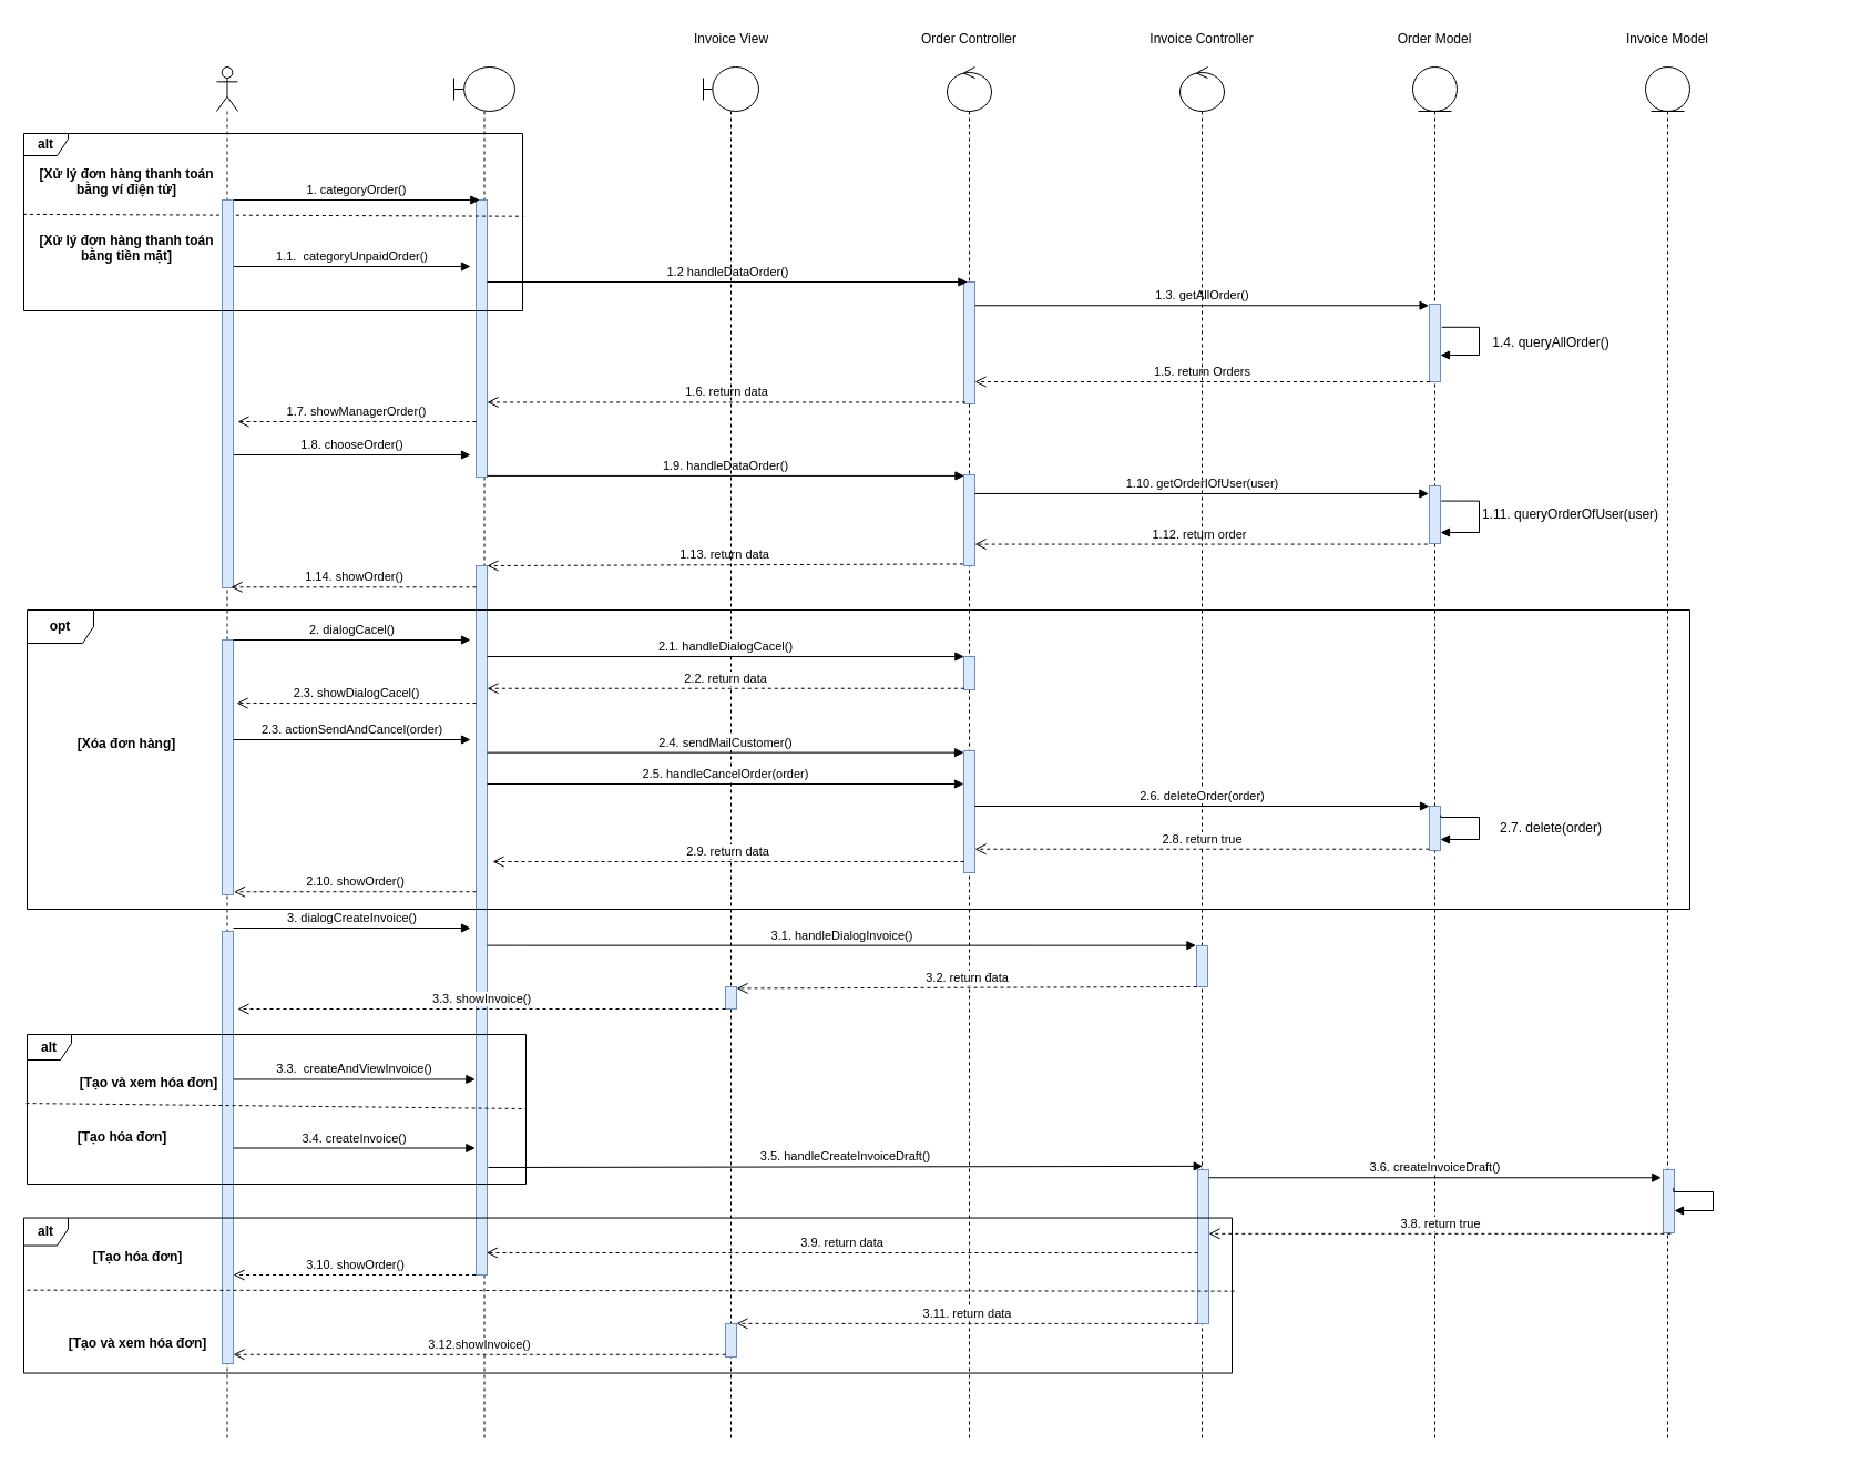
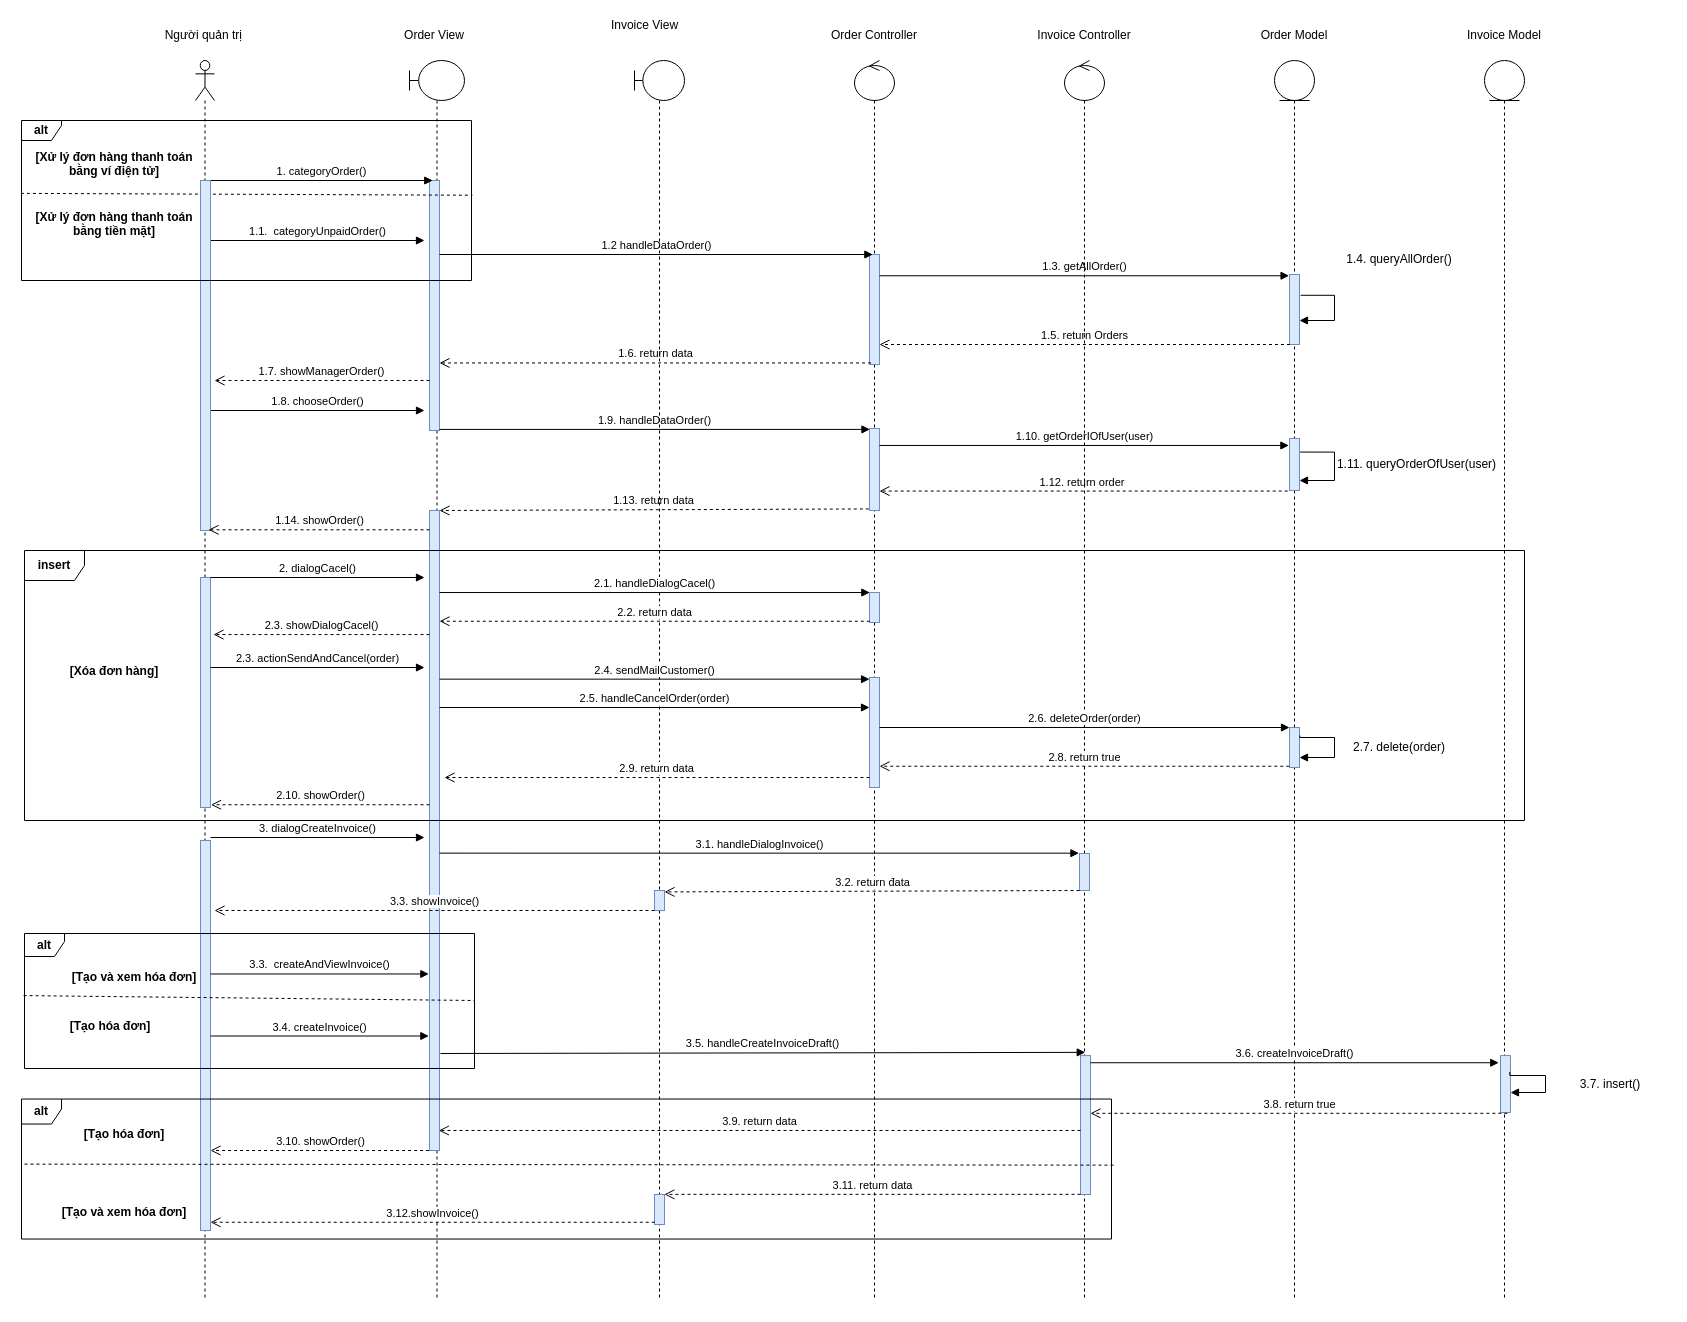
+ <mxCell id="9" value="Người quản trị&amp;nbsp;" style="text;html=1;strokeColor=none;fillColor=none;align=center;verticalAlign=middle;whiteSpace=wrap;rounded=0;" parent="1" vertex="1"><mxGeometry x="150" width="110" height="30" as="geometry" y="20" /></mxCell>
+ <mxCell id="11" value="Order View" style="text;html=1;strokeColor=none;fillColor=none;align=center;verticalAlign=middle;whiteSpace=wrap;rounded=0;" parent="1" vertex="1"><mxGeometry x="394" width="80" height="30" as="geometry" y="20" /></mxCell>
- <mxCell id="36" value="Invoice View" style="text;html=1;strokeColor=none;fillColor=none;align=center;verticalAlign=middle;whiteSpace=wrap;rounded=0;" parent="1" vertex="1"><mxGeometry x="616.5" width="85" height="30" as="geometry" y="20" /></mxCell>
+ <mxCell id="36" value="Invoice View" style="text;html=1;strokeColor=none;fillColor=none;align=center;verticalAlign=middle;whiteSpace=wrap;rounded=0;" parent="1" vertex="1"><mxGeometry x="601.5" y="10" width="85" height="30" as="geometry" /></mxCell>
- <mxCell id="18" value="1.4. queryAllOrder()" style="text;html=1;strokeColor=none;fillColor=none;align=center;verticalAlign=middle;whiteSpace=wrap;rounded=0;" parent="1" vertex="1"><mxGeometry x="1344" y="294" width="110" height="30" as="geometry" /></mxCell>
+ <mxCell id="18" value="1.4. queryAllOrder()" style="text;html=1;strokeColor=none;fillColor=none;align=center;verticalAlign=middle;whiteSpace=wrap;rounded=0;" parent="1" vertex="1"><mxGeometry x="1344" y="244" width="110" height="30" as="geometry" /></mxCell>
- <mxCell id="91" value="&lt;b&gt;opt&lt;/b&gt;" style="shape=umlFrame;whiteSpace=wrap;html=1;" parent="1" vertex="1"><mxGeometry x="24" y="550" width="1500" height="270" as="geometry" /></mxCell>
+ <mxCell id="91" value="&lt;b&gt;insert&lt;/b&gt;" style="shape=umlFrame;whiteSpace=wrap;html=1;" parent="1" vertex="1"><mxGeometry x="24" y="550" width="1500" height="270" as="geometry" /></mxCell>
+ <mxCell id="50" value="3.7. insert()" style="text;html=1;strokeColor=none;fillColor=none;align=center;verticalAlign=middle;whiteSpace=wrap;rounded=0;" parent="1" vertex="1"><mxGeometry x="1555" y="1068.54" width="110" height="30" as="geometry" /></mxCell>
